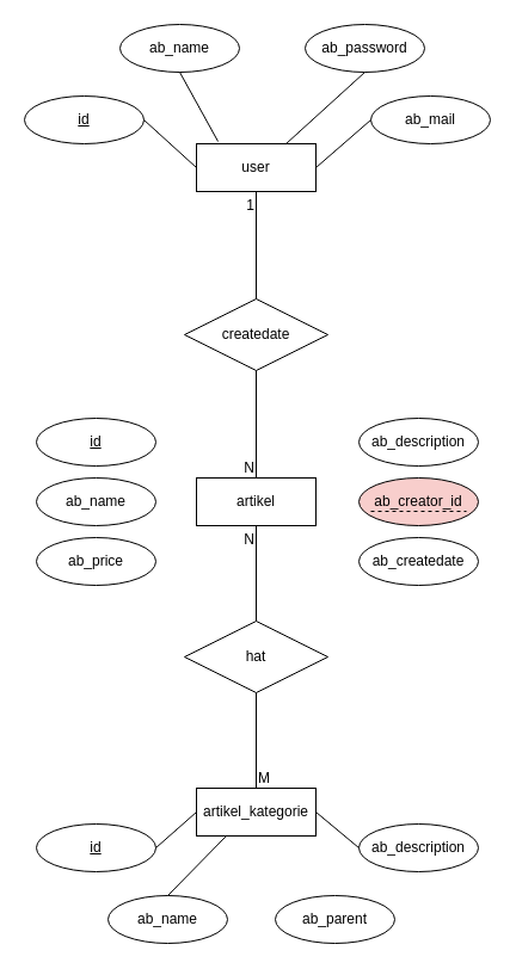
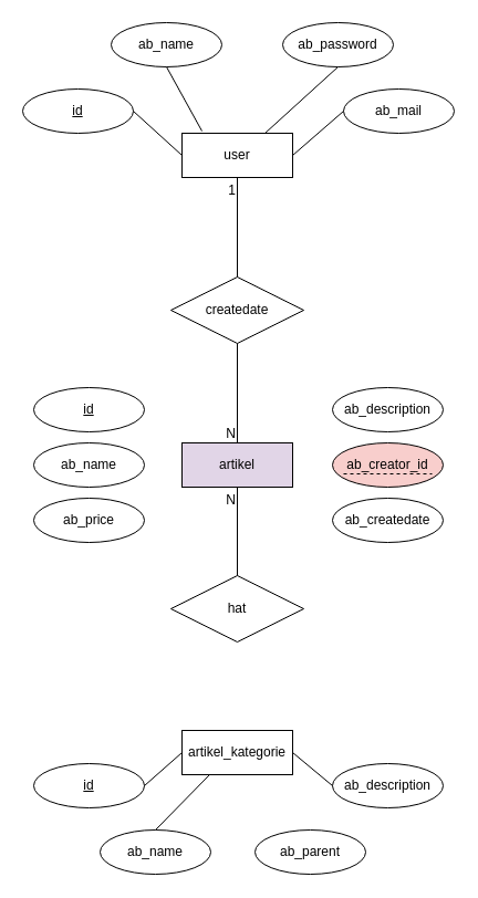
- <mxCell id="3" value="artikel" style="whiteSpace=wrap;html=1;align=center;" vertex="1" parent="1"><mxGeometry x="164" y="400" width="100" height="40" as="geometry" /></mxCell>
+ <mxCell id="3" value="artikel" style="whiteSpace=wrap;html=1;align=center;fillColor=#e1d5e7;" vertex="1" parent="1"><mxGeometry x="164" y="400" width="100" height="40" as="geometry" /></mxCell>
- <mxCell id="21" value="" style="endArrow=none;html=1;rounded=0;exitX=0.5;exitY=0;exitDx=0;exitDy=0;entryX=0.5;entryY=1;entryDx=0;entryDy=0;" edge="1" parent="1" source="4" target="18"><mxGeometry relative="1" as="geometry"><mxPoint x="130" y="390" as="sourcePoint" /><mxPoint x="290" y="390" as="targetPoint" /></mxGeometry></mxCell>
- <mxCell id="22" value="M" style="resizable=0;html=1;whiteSpace=wrap;align=left;verticalAlign=bottom;" connectable="0" vertex="1" parent="21"><mxGeometry x="-1" relative="1" as="geometry" /></mxCell>
